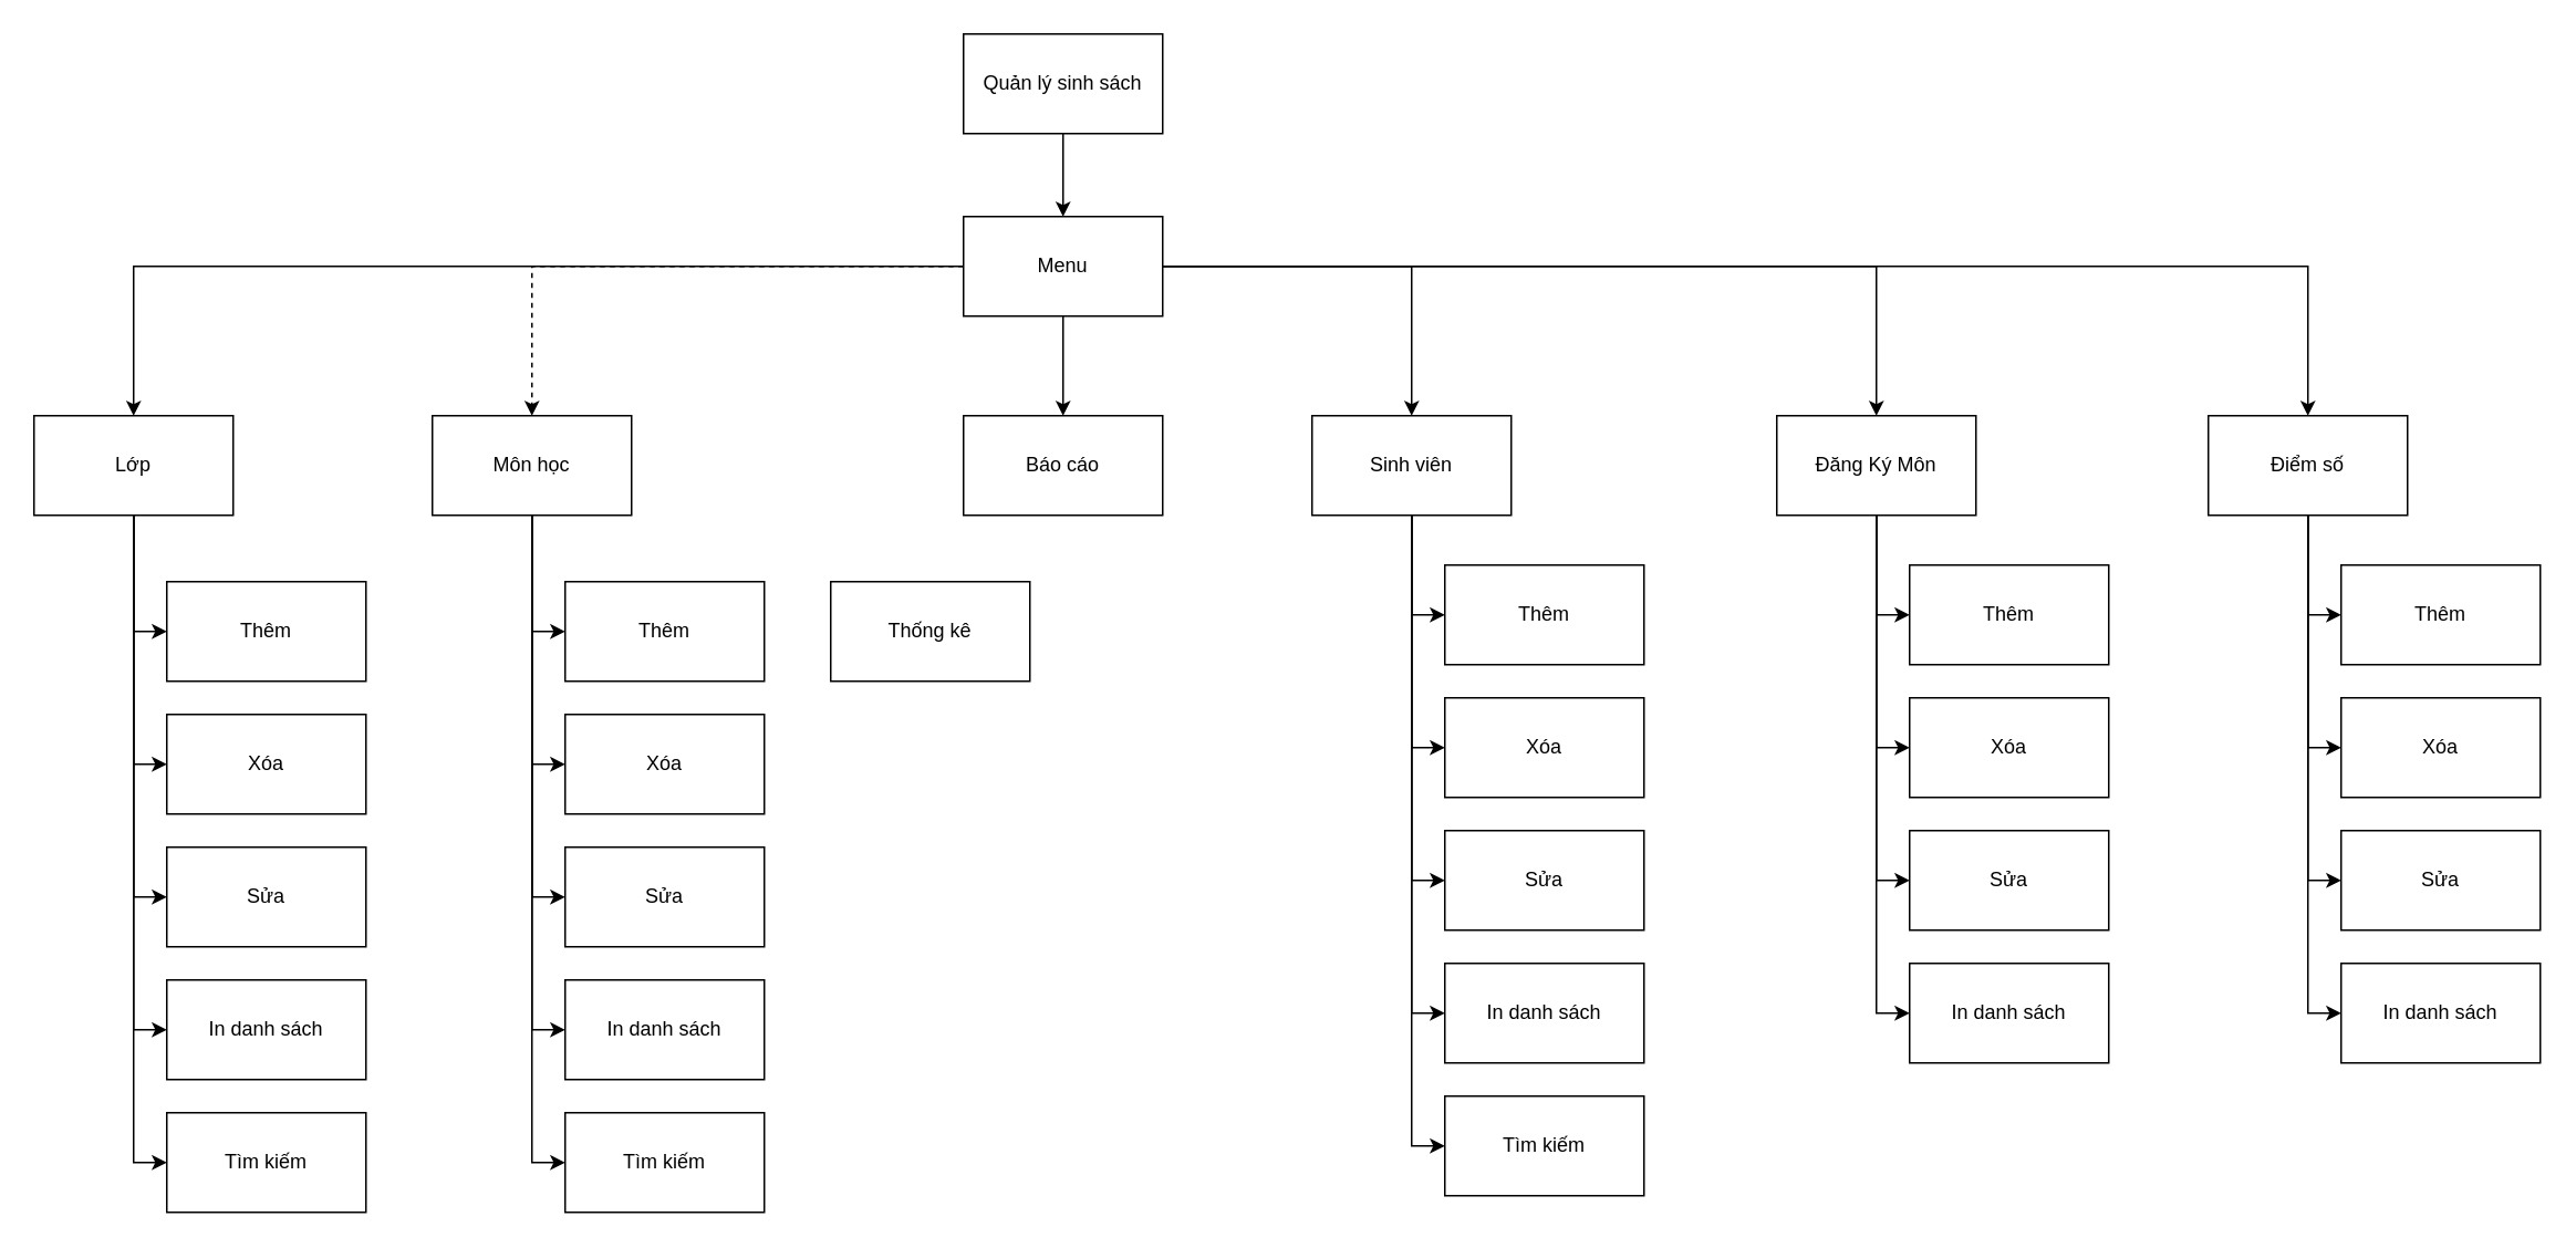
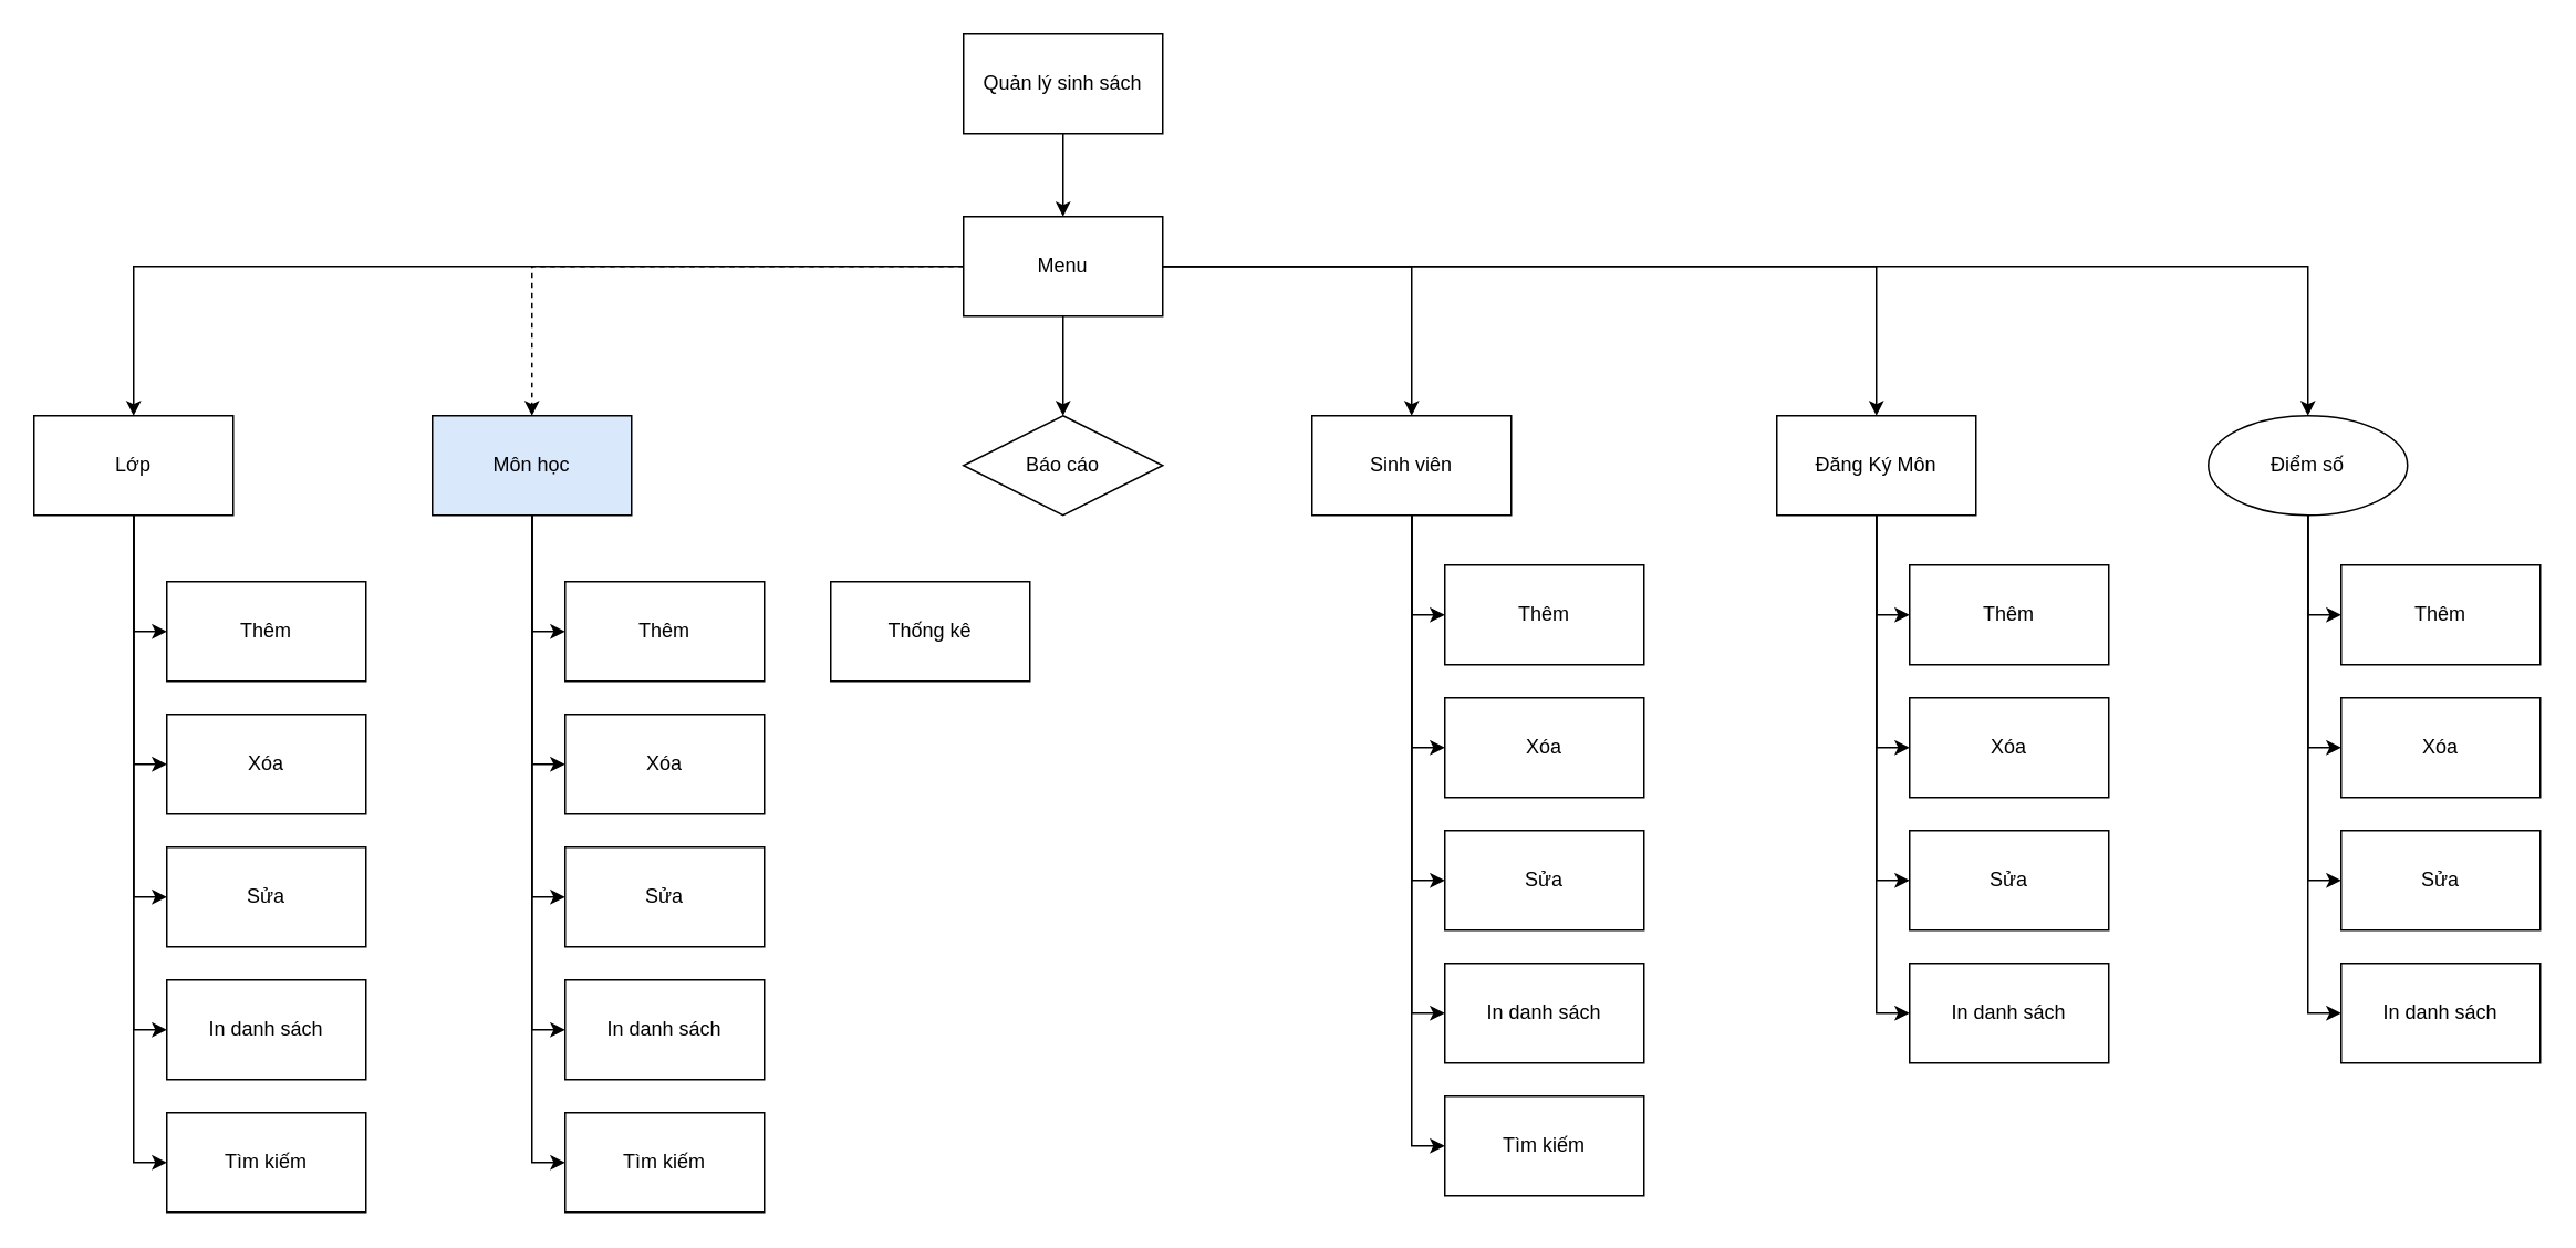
- <mxCell id="16" value="Môn học" style="rounded=0;whiteSpace=wrap;html=1;" vertex="1" parent="1"><mxGeometry x="260" y="250" width="120" height="60" as="geometry" /></mxCell>
+ <mxCell id="16" value="Môn học" style="rounded=0;whiteSpace=wrap;html=1;fillColor=#dae8fc;" vertex="1" parent="1"><mxGeometry x="260" y="250" width="120" height="60" as="geometry" /></mxCell>
- <mxCell id="62" value="Báo cáo" style="rounded=0;whiteSpace=wrap;html=1;" vertex="1" parent="1"><mxGeometry x="580" y="250" width="120" height="60" as="geometry" /></mxCell>
+ <mxCell id="62" value="Báo cáo" style="rhombus;whiteSpace=wrap;html=1;" vertex="1" parent="1"><mxGeometry x="580" y="250" width="120" height="60" as="geometry" /></mxCell>
- <mxCell id="38" value="Điểm số" style="rounded=0;whiteSpace=wrap;html=1;" vertex="1" parent="1"><mxGeometry x="1330" y="250" width="120" height="60" as="geometry" /></mxCell>
+ <mxCell id="38" value="Điểm số" style="ellipse;whiteSpace=wrap;html=1;" vertex="1" parent="1"><mxGeometry x="1330" y="250" width="120" height="60" as="geometry" /></mxCell>
